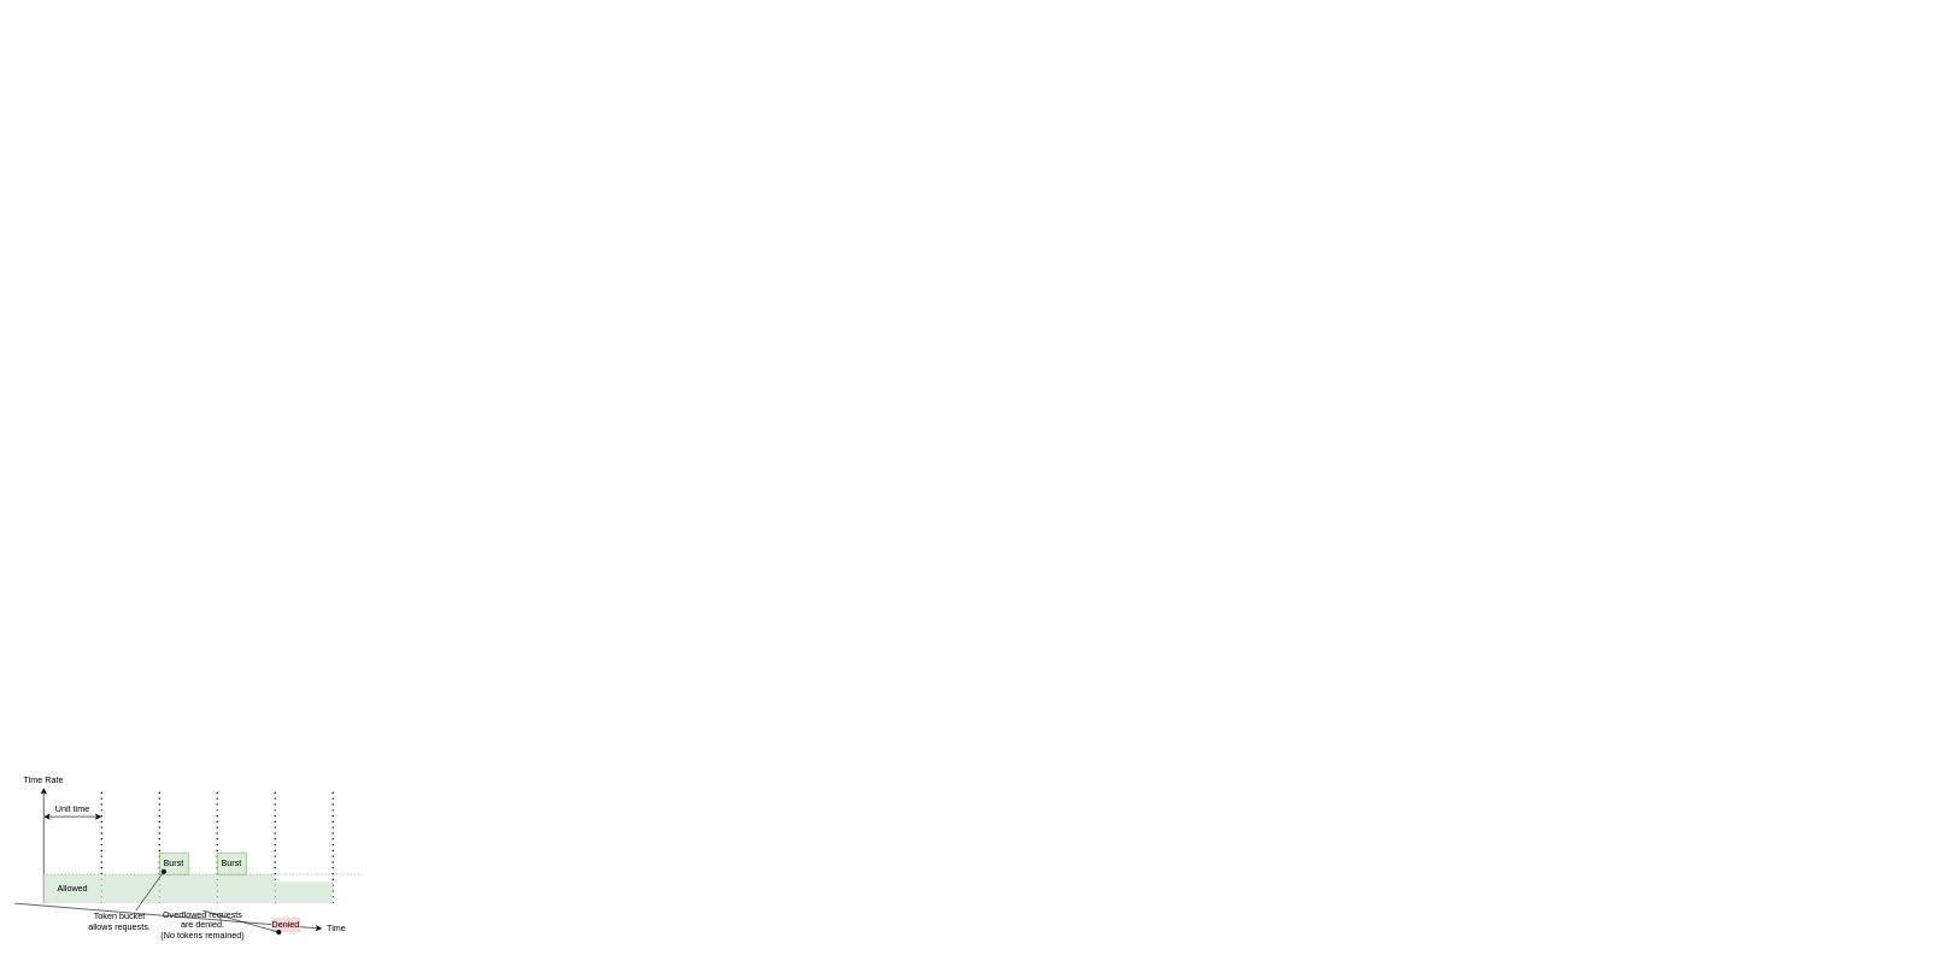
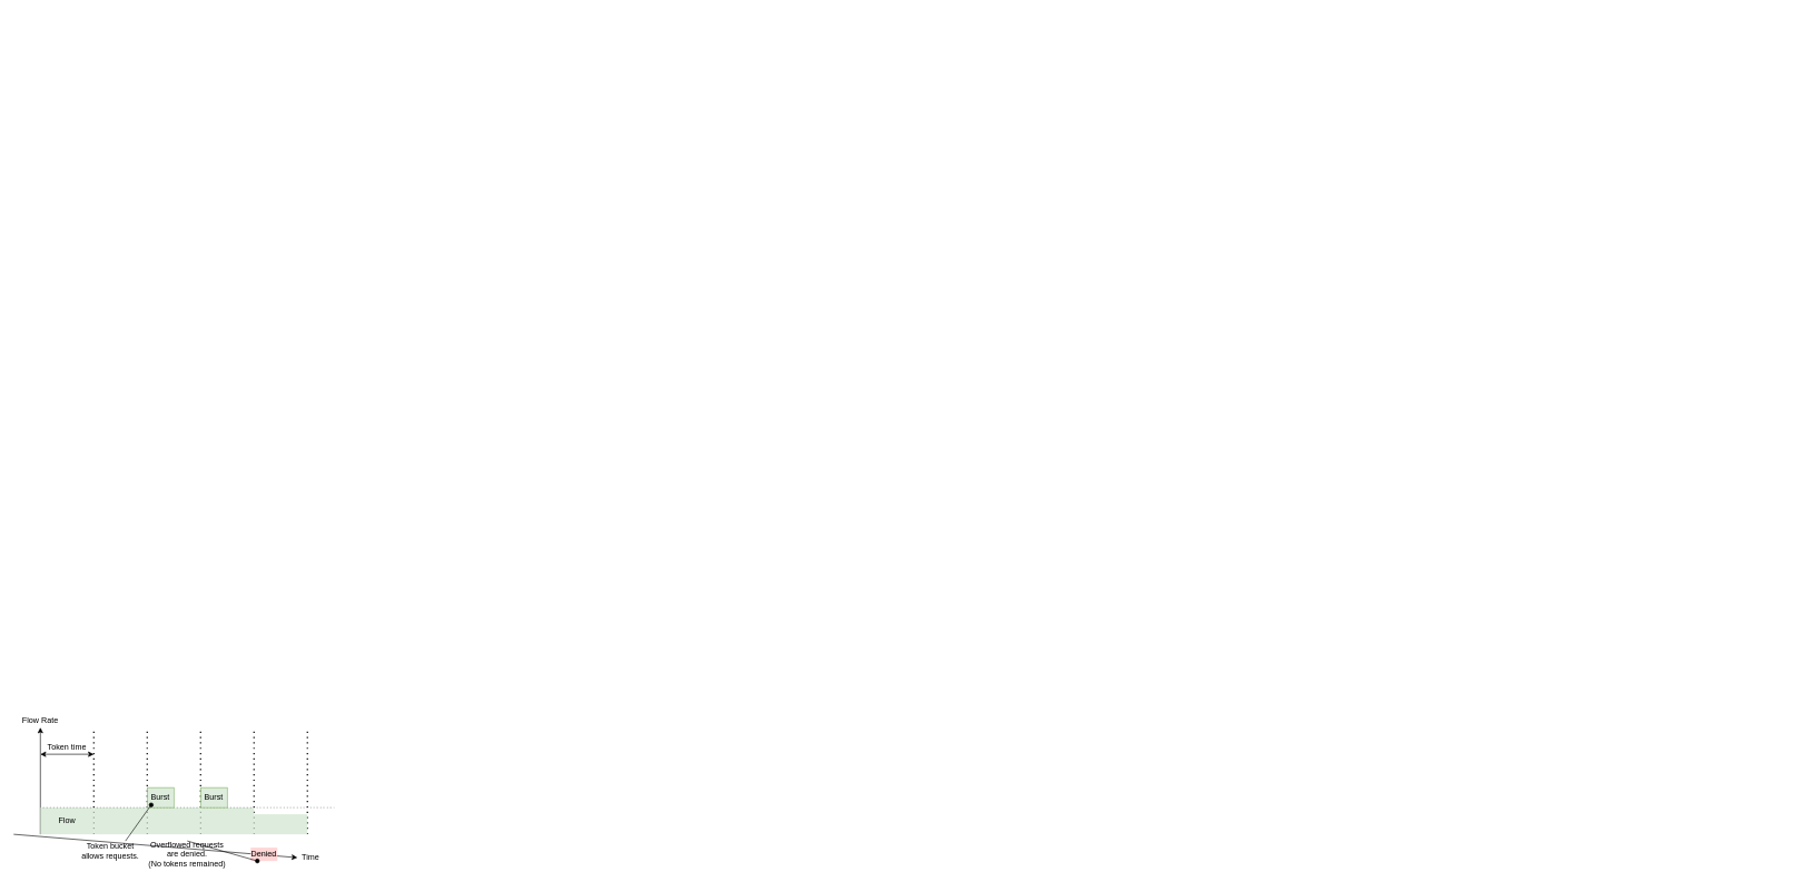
- <mxCell id="6" value="Time Rate" style="text;html=1;strokeColor=none;fillColor=none;align=center;verticalAlign=middle;whiteSpace=wrap;rounded=0;" parent="1" vertex="1"><mxGeometry x="20" y="1070" width="80" height="20" as="geometry" /></mxCell>
+ <mxCell id="6" value="Flow Rate" style="text;html=1;strokeColor=none;fillColor=none;align=center;verticalAlign=middle;whiteSpace=wrap;rounded=0;" parent="1" vertex="1"><mxGeometry x="20" y="1070" width="80" height="20" as="geometry" /></mxCell>
- <mxCell id="18" value="Unit time" style="text;html=1;strokeColor=none;fillColor=none;align=center;verticalAlign=middle;whiteSpace=wrap;rounded=0;" parent="1" vertex="1"><mxGeometry x="60" y="1110" width="80" height="20" as="geometry" /></mxCell>
+ <mxCell id="18" value="Token time" style="text;html=1;strokeColor=none;fillColor=none;align=center;verticalAlign=middle;whiteSpace=wrap;rounded=0;" parent="1" vertex="1"><mxGeometry x="60" y="1110" width="80" height="20" as="geometry" /></mxCell>
- <mxCell id="12" value="Allowed" style="rounded=0;whiteSpace=wrap;html=1;fillColor=#d5e8d4;strokeColor=none;fillStyle=auto;fillOpacity=80;" parent="1" vertex="1"><mxGeometry x="60" y="1210" width="80" height="40" as="geometry" /></mxCell>
+ <mxCell id="12" value="Flow" style="rounded=0;whiteSpace=wrap;html=1;fillColor=#d5e8d4;strokeColor=none;fillStyle=auto;fillOpacity=80;" parent="1" vertex="1"><mxGeometry x="60" y="1210" width="80" height="40" as="geometry" /></mxCell>
